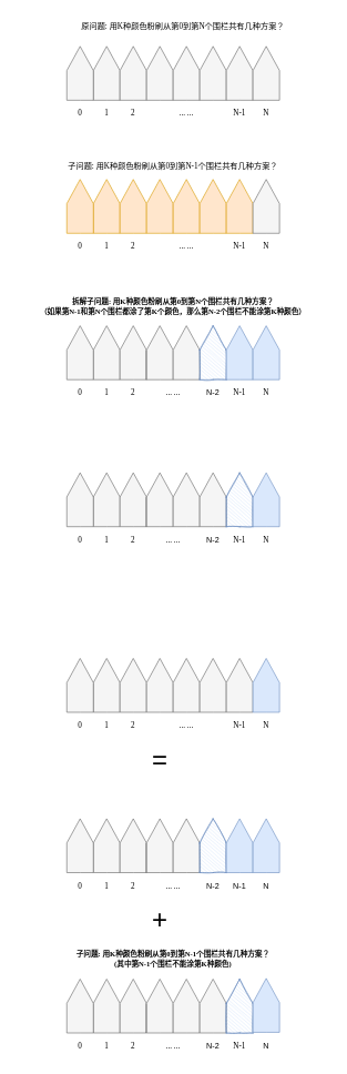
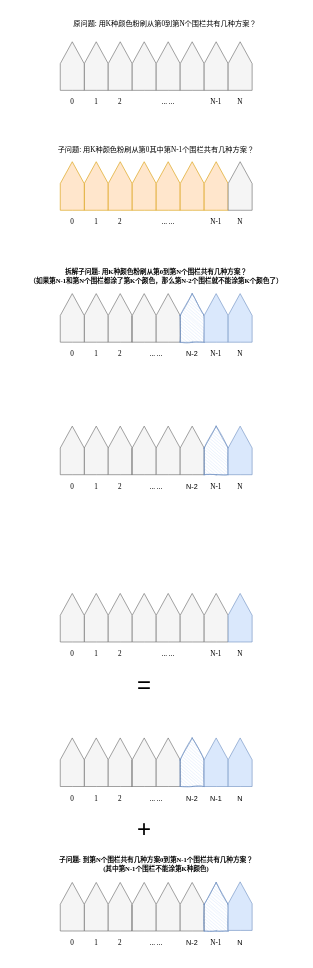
- <mxCell id="35" value="子问题: 用K种颜色粉刷从第0到第N-1个围栏共有几种方案？" style="rounded=0;whiteSpace=wrap;html=1;fontFamily=Comic Sans MS;opacity=0;" parent="1" vertex="1"><mxGeometry x="80" y="230" width="360" height="40" as="geometry" /></mxCell>
+ <mxCell id="35" value="子问题: 用K种颜色粉刷从第0其中第N-1个围栏共有几种方案？" style="rounded=0;whiteSpace=wrap;html=1;fontFamily=Comic Sans MS;opacity=0;" parent="1" vertex="1"><mxGeometry x="80" y="230" width="360" height="40" as="geometry" /></mxCell>
- <mxCell id="52" value="&lt;font style=&quot;font-size: 11px&quot;&gt;&lt;b&gt;拆解子问题: 用K种颜色粉刷从第0到第N个围栏共有几种方案？&lt;br style=&quot;font-size: 11px&quot;&gt;（如果第N-1和第N个围栏都涂了第K个颜色，那么第N-2个围栏不能涂第K种颜色）&lt;/b&gt;&lt;b&gt;&lt;br&gt;&lt;/b&gt;&lt;/font&gt;" style="rounded=0;whiteSpace=wrap;html=1;fontFamily=Comic Sans MS;opacity=0;" parent="1" vertex="1"><mxGeometry x="20" y="430" width="480" height="60" as="geometry" /></mxCell>
+ <mxCell id="52" value="&lt;font style=&quot;font-size: 11px&quot;&gt;&lt;b&gt;拆解子问题: 用K种颜色粉刷从第0到第N个围栏共有几种方案？&lt;br style=&quot;font-size: 11px&quot;&gt;（如果第N-1和第N个围栏都涂了第K个颜色，那么第N-2个围栏就不能涂第K个颜色了）&lt;/b&gt;&lt;b&gt;&lt;br&gt;&lt;/b&gt;&lt;/font&gt;" style="rounded=0;whiteSpace=wrap;html=1;fontFamily=Comic Sans MS;opacity=0;" parent="1" vertex="1"><mxGeometry x="20" y="430" width="480" height="60" as="geometry" /></mxCell>
- <mxCell id="95" value="&lt;font style=&quot;font-size: 11px&quot;&gt;&lt;b&gt;子问题: 用K种颜色粉刷从第0到第N-1个围栏共有几种方案？&lt;br&gt;&lt;/b&gt;&lt;b&gt;(其中第N-1个围栏不能涂第K种颜色)&lt;/b&gt;&lt;b&gt;&lt;br&gt;&lt;/b&gt;&lt;/font&gt;" style="rounded=0;whiteSpace=wrap;html=1;fontFamily=Comic Sans MS;opacity=0;" vertex="1" parent="1"><mxGeometry x="60" y="1411" width="400" height="59" as="geometry" /></mxCell>
+ <mxCell id="95" value="&lt;font style=&quot;font-size: 11px&quot;&gt;&lt;b&gt;子问题: 到第N个围栏共有几种方案0到第N-1个围栏共有几种方案？&lt;br&gt;&lt;/b&gt;&lt;b&gt;(其中第N-1个围栏不能涂第K种颜色)&lt;/b&gt;&lt;b&gt;&lt;br&gt;&lt;/b&gt;&lt;/font&gt;" style="rounded=0;whiteSpace=wrap;html=1;fontFamily=Comic Sans MS;opacity=0;" vertex="1" parent="1"><mxGeometry x="60" y="1411" width="400" height="59" as="geometry" /></mxCell>
